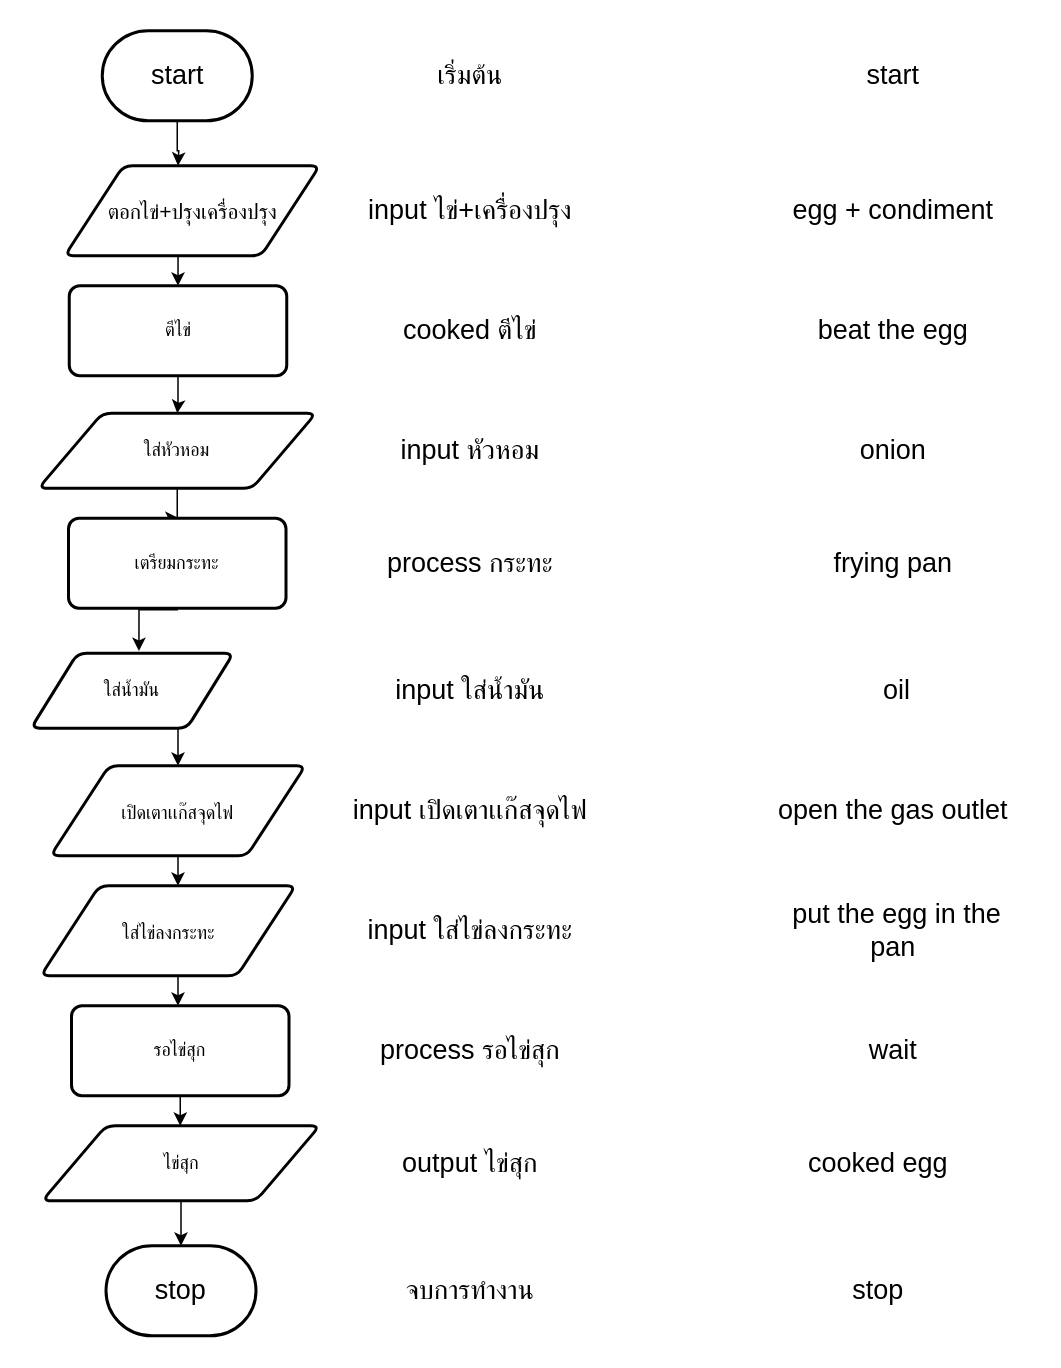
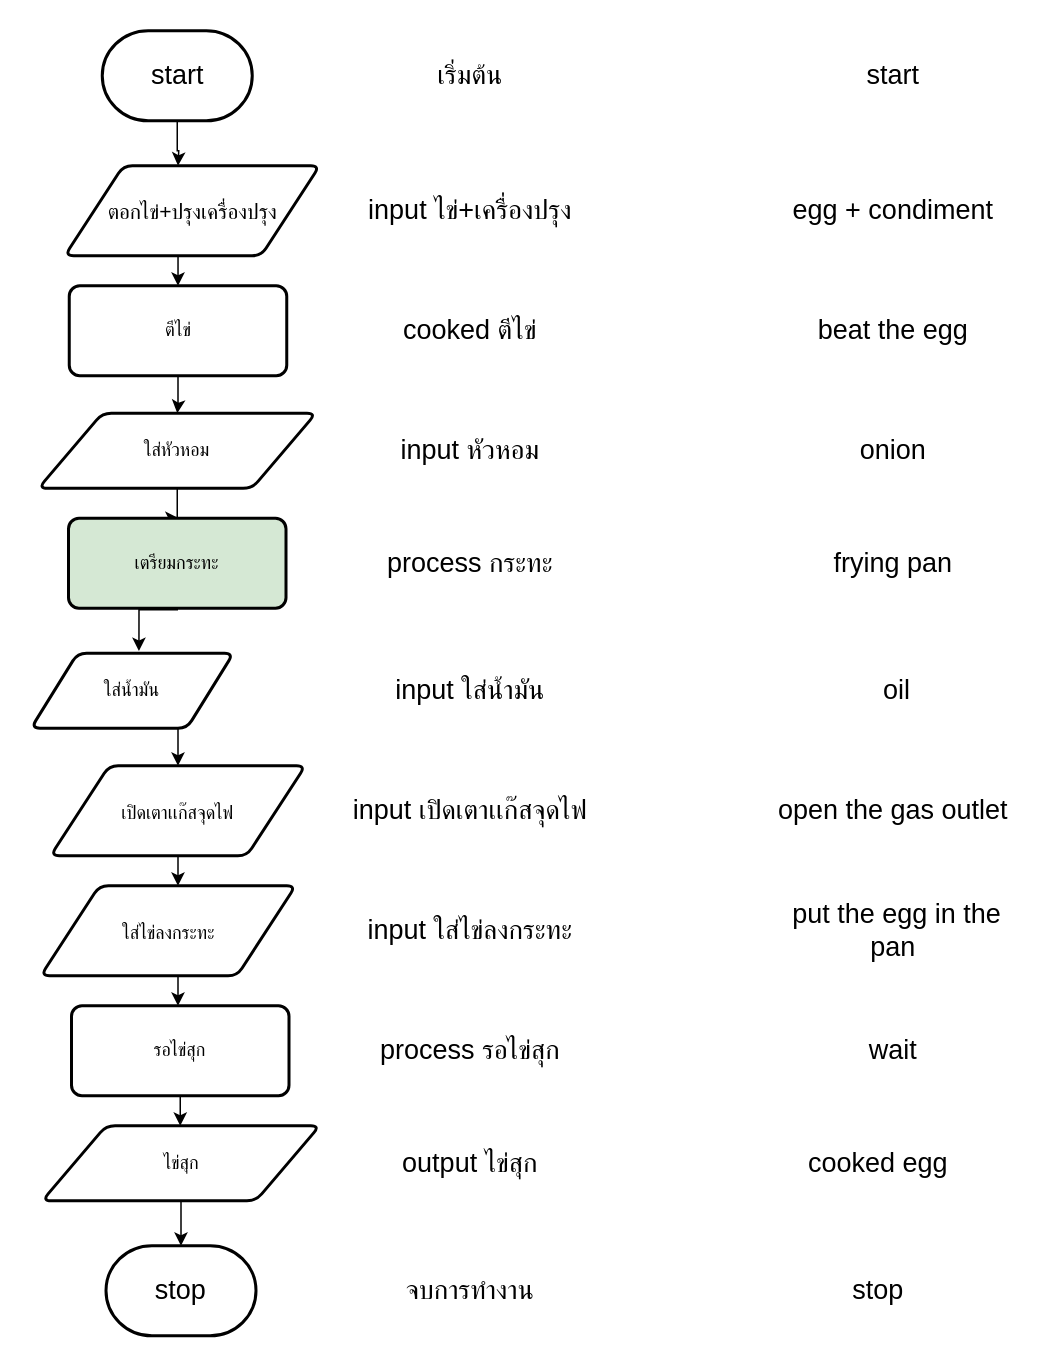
- <mxCell id="43" value="เตรียมกระทะ" style="rounded=1;whiteSpace=wrap;html=1;absoluteArcSize=1;arcSize=14;strokeWidth=2;" vertex="1" parent="1"><mxGeometry x="45" y="345" width="145" height="60" as="geometry" /></mxCell>
+ <mxCell id="43" value="เตรียมกระทะ" style="rounded=1;whiteSpace=wrap;html=1;absoluteArcSize=1;arcSize=14;strokeWidth=2;fillColor=#d5e8d4;" vertex="1" parent="1"><mxGeometry x="45" y="345" width="145" height="60" as="geometry" /></mxCell>
